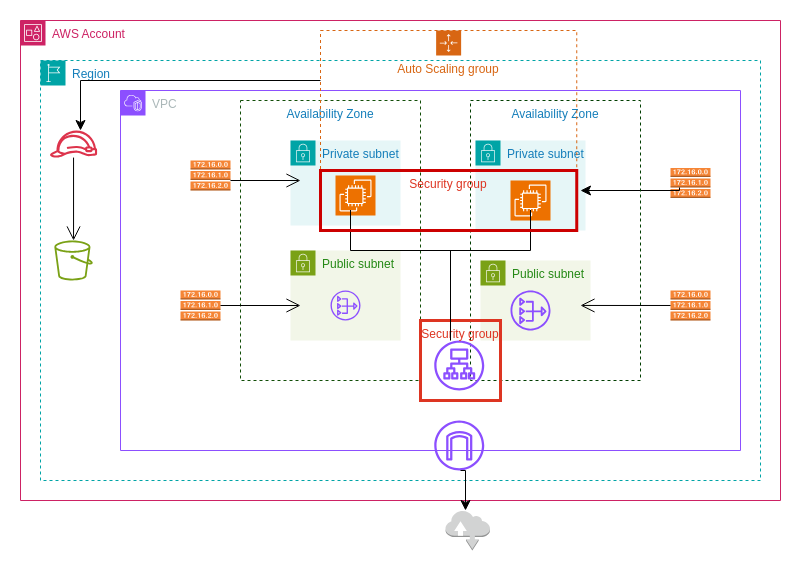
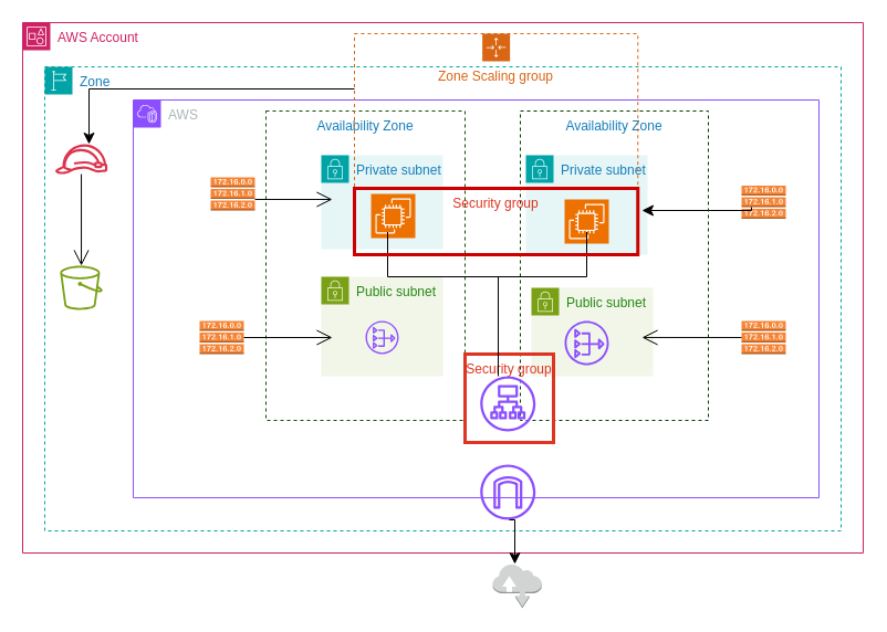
- <mxCell id="32" value="Auto Scaling group" style="points=[[0,0],[0.25,0],[0.5,0],[0.75,0],[1,0],[1,0.25],[1,0.5],[1,0.75],[1,1],[0.75,1],[0.5,1],[0.25,1],[0,1],[0,0.75],[0,0.5],[0,0.25]];outlineConnect=0;gradientColor=none;html=1;whiteSpace=wrap;fontSize=12;fontStyle=0;container=1;pointerEvents=0;collapsible=0;recursiveResize=0;shape=mxgraph.aws4.groupCenter;grIcon=mxgraph.aws4.group_auto_scaling_group;grStroke=1;strokeColor=#D86613;fillColor=none;verticalAlign=top;align=center;fontColor=#D86613;dashed=1;spacingTop=25;" parent="2" vertex="1"><mxGeometry x="300" y="10" width="256.25" height="200" as="geometry" /></mxCell>
+ <mxCell id="32" value="Zone Scaling group" style="points=[[0,0],[0.25,0],[0.5,0],[0.75,0],[1,0],[1,0.25],[1,0.5],[1,0.75],[1,1],[0.75,1],[0.5,1],[0.25,1],[0,1],[0,0.75],[0,0.5],[0,0.25]];outlineConnect=0;gradientColor=none;html=1;whiteSpace=wrap;fontSize=12;fontStyle=0;container=1;pointerEvents=0;collapsible=0;recursiveResize=0;shape=mxgraph.aws4.groupCenter;grIcon=mxgraph.aws4.group_auto_scaling_group;grStroke=1;strokeColor=#D86613;fillColor=none;verticalAlign=top;align=center;fontColor=#D86613;dashed=1;spacingTop=25;" parent="2" vertex="1"><mxGeometry x="300" y="10" width="256.25" height="200" as="geometry" /></mxCell>
- <mxCell id="3" value="Region" style="points=[[0,0],[0.25,0],[0.5,0],[0.75,0],[1,0],[1,0.25],[1,0.5],[1,0.75],[1,1],[0.75,1],[0.5,1],[0.25,1],[0,1],[0,0.75],[0,0.5],[0,0.25]];outlineConnect=0;gradientColor=none;html=1;whiteSpace=wrap;fontSize=12;fontStyle=0;container=1;pointerEvents=0;collapsible=0;recursiveResize=0;shape=mxgraph.aws4.group;grIcon=mxgraph.aws4.group_region;strokeColor=#00A4A6;fillColor=none;verticalAlign=top;align=left;spacingLeft=30;fontColor=#147EBA;dashed=1;" parent="2" vertex="1"><mxGeometry x="20" y="40" width="720" height="420" as="geometry" /></mxCell>
+ <mxCell id="3" value="Zone" style="points=[[0,0],[0.25,0],[0.5,0],[0.75,0],[1,0],[1,0.25],[1,0.5],[1,0.75],[1,1],[0.75,1],[0.5,1],[0.25,1],[0,1],[0,0.75],[0,0.5],[0,0.25]];outlineConnect=0;gradientColor=none;html=1;whiteSpace=wrap;fontSize=12;fontStyle=0;container=1;pointerEvents=0;collapsible=0;recursiveResize=0;shape=mxgraph.aws4.group;grIcon=mxgraph.aws4.group_region;strokeColor=#00A4A6;fillColor=none;verticalAlign=top;align=left;spacingLeft=30;fontColor=#147EBA;dashed=1;" parent="2" vertex="1"><mxGeometry x="20" y="40" width="720" height="420" as="geometry" /></mxCell>
- <mxCell id="8" value="VPC" style="points=[[0,0],[0.25,0],[0.5,0],[0.75,0],[1,0],[1,0.25],[1,0.5],[1,0.75],[1,1],[0.75,1],[0.5,1],[0.25,1],[0,1],[0,0.75],[0,0.5],[0,0.25]];outlineConnect=0;gradientColor=none;html=1;whiteSpace=wrap;fontSize=12;fontStyle=0;container=1;pointerEvents=0;collapsible=0;recursiveResize=0;shape=mxgraph.aws4.group;grIcon=mxgraph.aws4.group_vpc2;strokeColor=#8C4FFF;fillColor=none;verticalAlign=top;align=left;spacingLeft=30;fontColor=#AAB7B8;dashed=0;" parent="3" vertex="1"><mxGeometry x="80" y="30" width="620" height="360" as="geometry" /></mxCell>
+ <mxCell id="8" value="AWS" style="points=[[0,0],[0.25,0],[0.5,0],[0.75,0],[1,0],[1,0.25],[1,0.5],[1,0.75],[1,1],[0.75,1],[0.5,1],[0.25,1],[0,1],[0,0.75],[0,0.5],[0,0.25]];outlineConnect=0;gradientColor=none;html=1;whiteSpace=wrap;fontSize=12;fontStyle=0;container=1;pointerEvents=0;collapsible=0;recursiveResize=0;shape=mxgraph.aws4.group;grIcon=mxgraph.aws4.group_vpc2;strokeColor=#8C4FFF;fillColor=none;verticalAlign=top;align=left;spacingLeft=30;fontColor=#AAB7B8;dashed=0;" parent="3" vertex="1"><mxGeometry x="80" y="30" width="620" height="360" as="geometry" /></mxCell>
